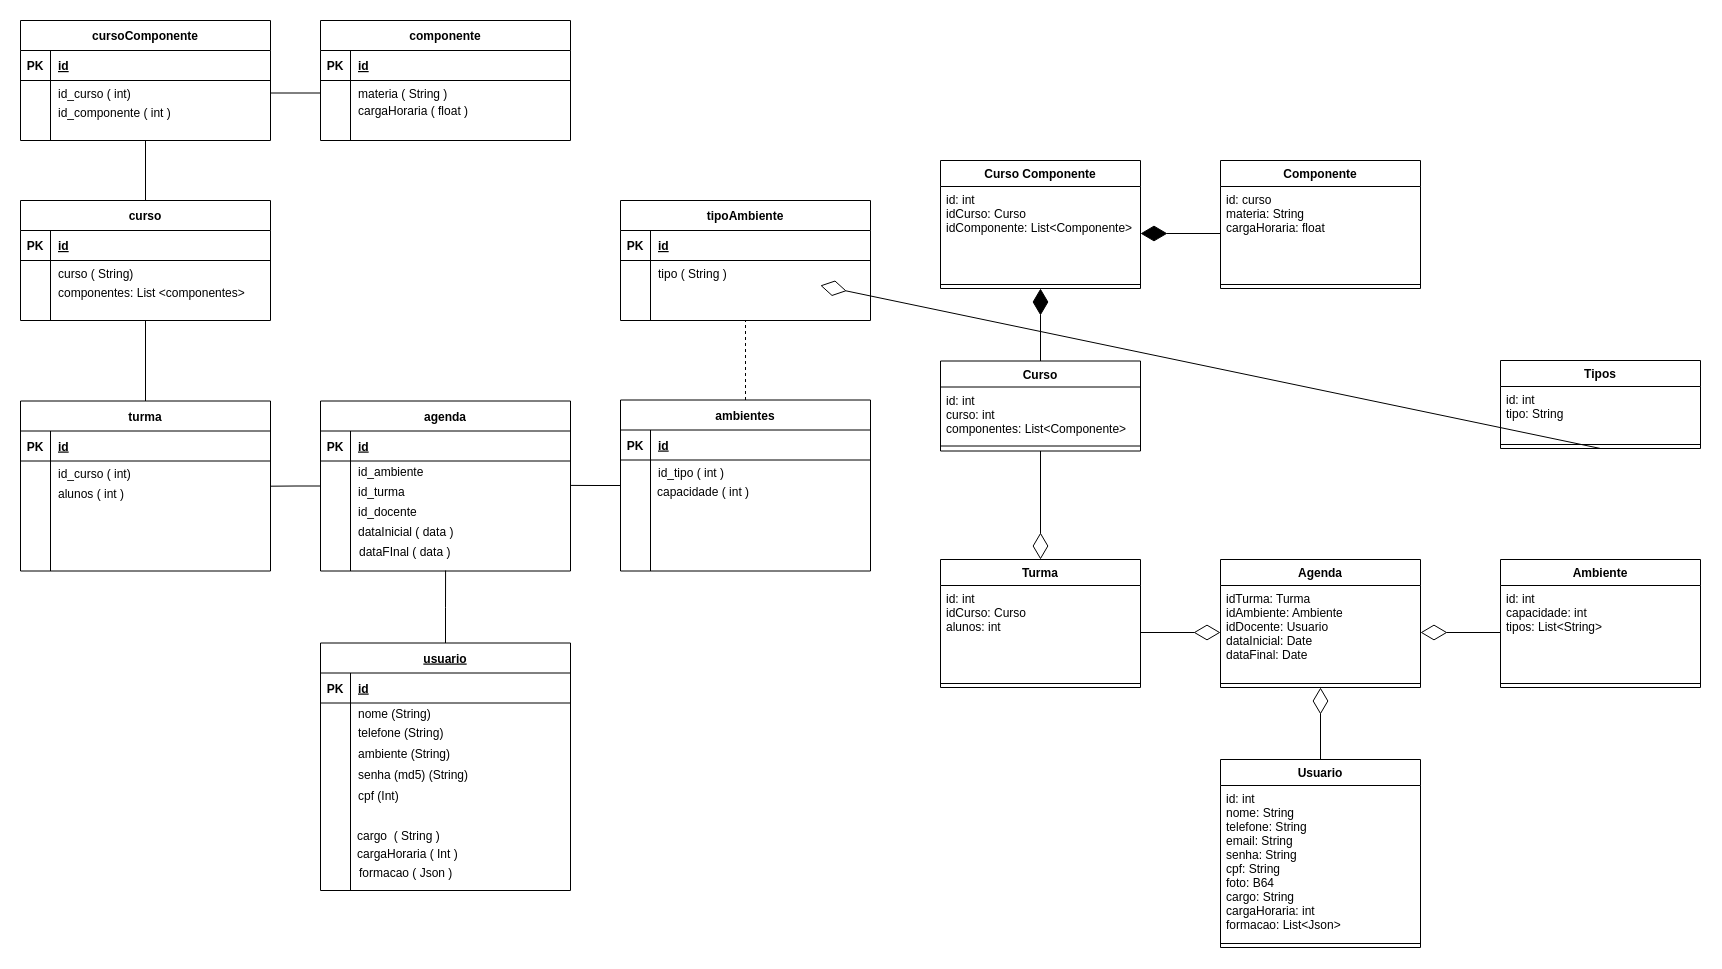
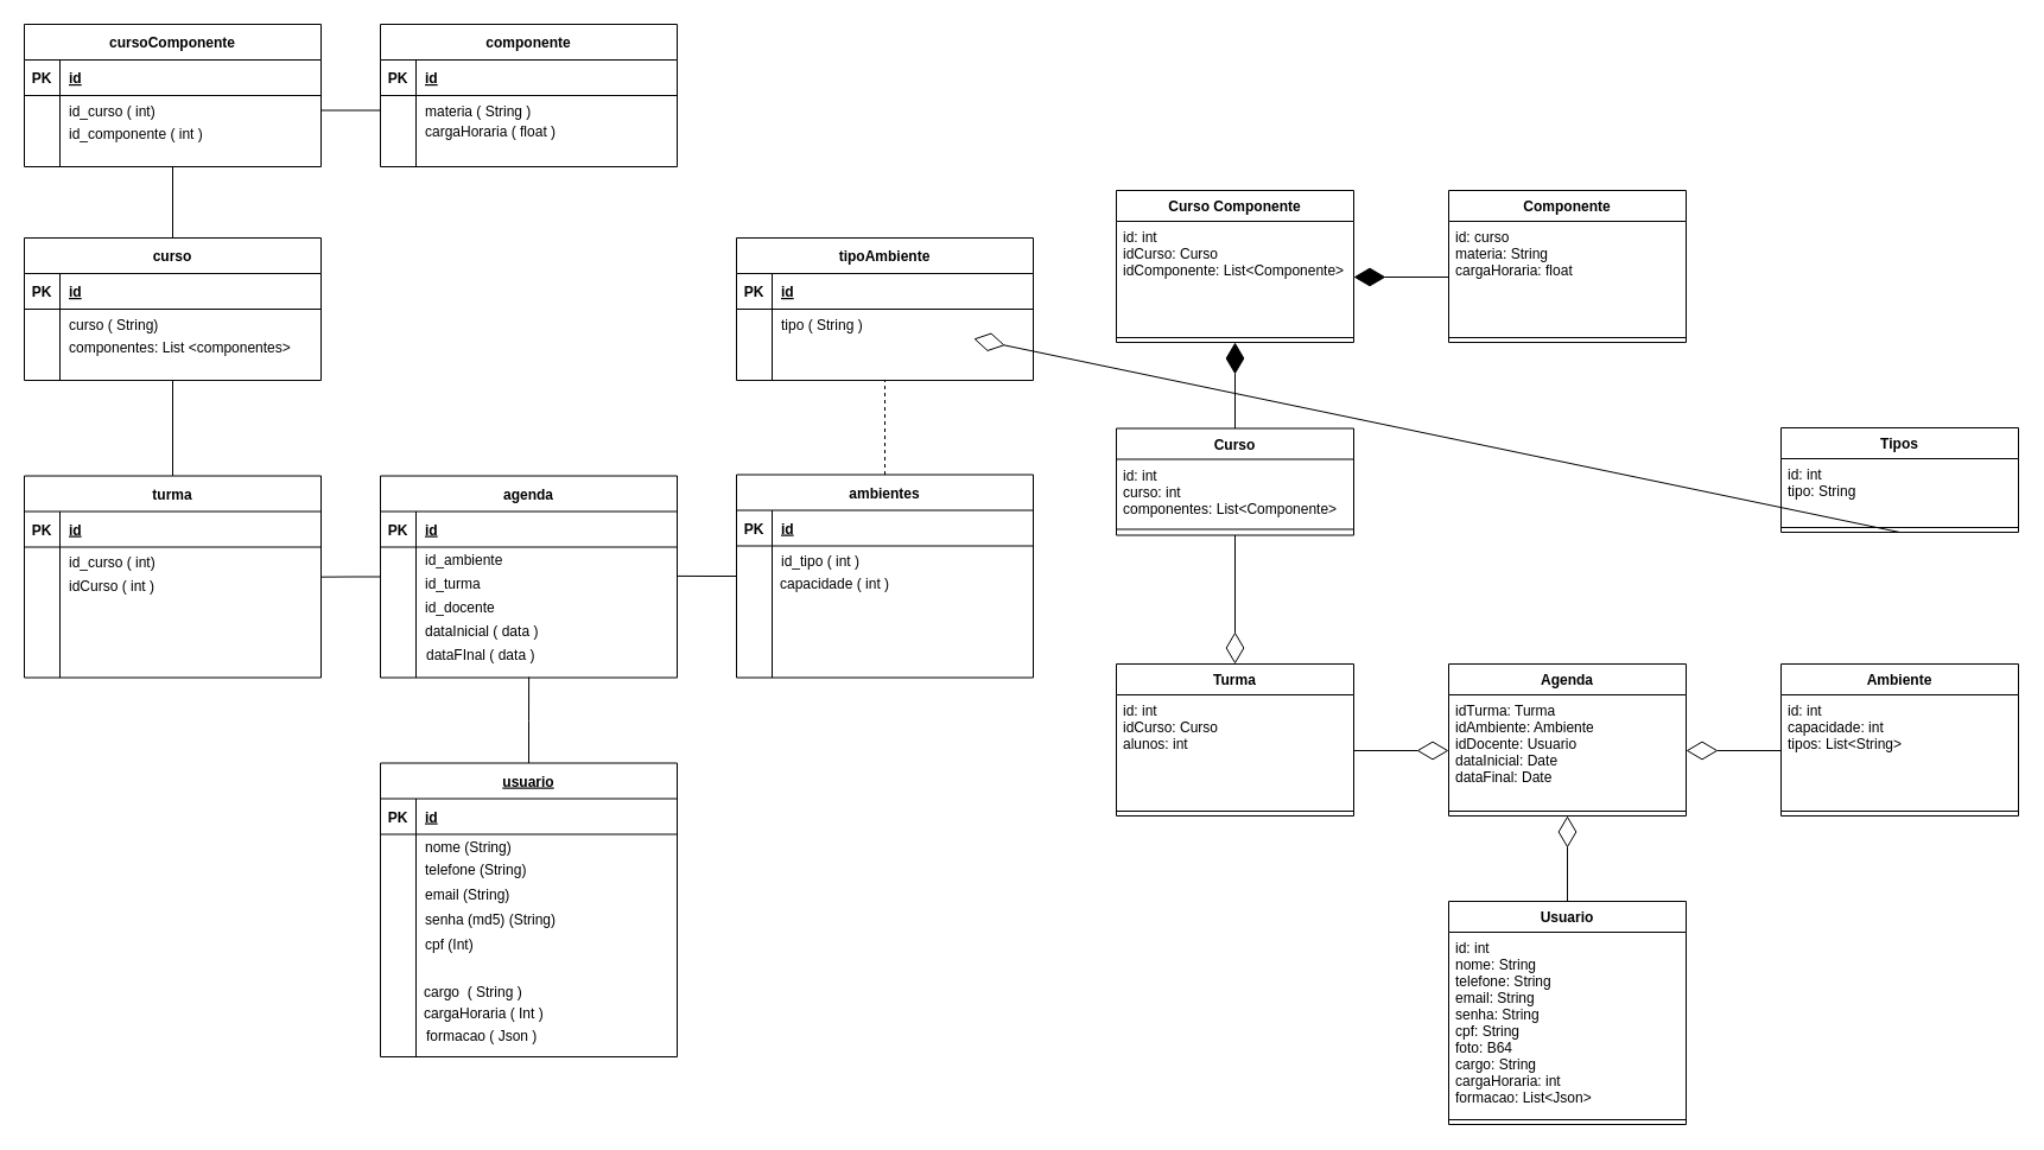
- <mxCell id="71" value="alunos ( int )" style="shape=partialRectangle;overflow=hidden;connectable=0;fillColor=none;top=0;left=0;bottom=0;right=0;align=left;spacingLeft=6;" parent="1" vertex="1"><mxGeometry x="50" y="482.5" width="220" height="20" as="geometry"><mxRectangle width="220" height="20" as="alternateBounds" /></mxGeometry></mxCell>
+ <mxCell id="71" value="idCurso ( int )" style="shape=partialRectangle;overflow=hidden;connectable=0;fillColor=none;top=0;left=0;bottom=0;right=0;align=left;spacingLeft=6;" parent="1" vertex="1"><mxGeometry x="50" y="482.5" width="220" height="20" as="geometry"><mxRectangle width="220" height="20" as="alternateBounds" /></mxGeometry></mxCell>
- <mxCell id="34" value="ambiente (String)" style="shape=partialRectangle;overflow=hidden;connectable=0;fillColor=none;top=0;left=0;bottom=0;right=0;align=left;spacingLeft=6;" parent="1" vertex="1"><mxGeometry x="350" y="742.5" width="220" height="20" as="geometry"><mxRectangle width="220" height="20" as="alternateBounds" /></mxGeometry></mxCell>
+ <mxCell id="34" value="email (String)" style="shape=partialRectangle;overflow=hidden;connectable=0;fillColor=none;top=0;left=0;bottom=0;right=0;align=left;spacingLeft=6;" parent="1" vertex="1"><mxGeometry x="350" y="742.5" width="220" height="20" as="geometry"><mxRectangle width="220" height="20" as="alternateBounds" /></mxGeometry></mxCell>
